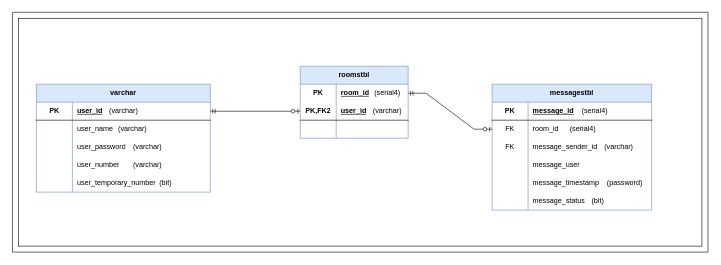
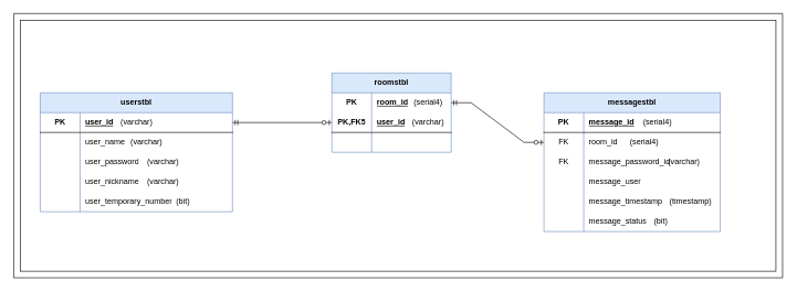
- <mxCell id="4" value="varchar" style="shape=table;startSize=30;container=1;collapsible=1;childLayout=tableLayout;fixedRows=1;rowLines=0;fontStyle=1;align=center;resizeLast=1;html=1;whiteSpace=wrap;fillColor=#dae8fc;strokeColor=#6c8ebf;" vertex="1" parent="1"><mxGeometry x="60" y="140" width="290" height="180" as="geometry" /></mxCell>
+ <mxCell id="4" value="userstbl" style="shape=table;startSize=30;container=1;collapsible=1;childLayout=tableLayout;fixedRows=1;rowLines=0;fontStyle=1;align=center;resizeLast=1;html=1;whiteSpace=wrap;fillColor=#dae8fc;strokeColor=#6c8ebf;" vertex="1" parent="1"><mxGeometry x="60" y="140" width="290" height="180" as="geometry" /></mxCell>
- <mxCell id="25" value="PK,FK2" style="shape=partialRectangle;connectable=0;fillColor=none;top=0;left=0;bottom=0;right=0;fontStyle=1;overflow=hidden;html=1;whiteSpace=wrap;" vertex="1" parent="24"><mxGeometry width="60" height="30" as="geometry"><mxRectangle width="60" height="30" as="alternateBounds" /></mxGeometry></mxCell>
+ <mxCell id="25" value="PK,FK5" style="shape=partialRectangle;connectable=0;fillColor=none;top=0;left=0;bottom=0;right=0;fontStyle=1;overflow=hidden;html=1;whiteSpace=wrap;" vertex="1" parent="24"><mxGeometry width="60" height="30" as="geometry"><mxRectangle width="60" height="30" as="alternateBounds" /></mxGeometry></mxCell>
- <mxCell id="39" value="message_sender_id" style="shape=partialRectangle;connectable=0;fillColor=none;top=0;left=0;bottom=0;right=0;align=left;spacingLeft=6;overflow=hidden;html=1;whiteSpace=wrap;" vertex="1" parent="37"><mxGeometry x="60" width="206" height="30" as="geometry"><mxRectangle width="206" height="30" as="alternateBounds" /></mxGeometry></mxCell>
+ <mxCell id="39" value="message_password_id" style="shape=partialRectangle;connectable=0;fillColor=none;top=0;left=0;bottom=0;right=0;align=left;spacingLeft=6;overflow=hidden;html=1;whiteSpace=wrap;" vertex="1" parent="37"><mxGeometry x="60" width="206" height="30" as="geometry"><mxRectangle width="206" height="30" as="alternateBounds" /></mxGeometry></mxCell>
- <mxCell id="16" value="user_number" style="shape=partialRectangle;connectable=0;fillColor=none;top=0;left=0;bottom=0;right=0;align=left;spacingLeft=6;overflow=hidden;html=1;whiteSpace=wrap;" vertex="1" parent="14"><mxGeometry x="60" width="230" height="30" as="geometry"><mxRectangle width="230" height="30" as="alternateBounds" /></mxGeometry></mxCell>
+ <mxCell id="16" value="user_nickname" style="shape=partialRectangle;connectable=0;fillColor=none;top=0;left=0;bottom=0;right=0;align=left;spacingLeft=6;overflow=hidden;html=1;whiteSpace=wrap;" vertex="1" parent="14"><mxGeometry x="60" width="230" height="30" as="geometry"><mxRectangle width="230" height="30" as="alternateBounds" /></mxGeometry></mxCell>
- <mxCell id="59" value="(password)" style="text;html=1;align=center;verticalAlign=middle;resizable=0;points=[];autosize=1;strokeColor=none;fillColor=none;" vertex="1" parent="1"><mxGeometry x="996" y="290" width="90" height="30" as="geometry" /></mxCell>
+ <mxCell id="59" value="(timestamp)" style="text;html=1;align=center;verticalAlign=middle;resizable=0;points=[];autosize=1;strokeColor=none;fillColor=none;" vertex="1" parent="1"><mxGeometry x="996" y="290" width="90" height="30" as="geometry" /></mxCell>
